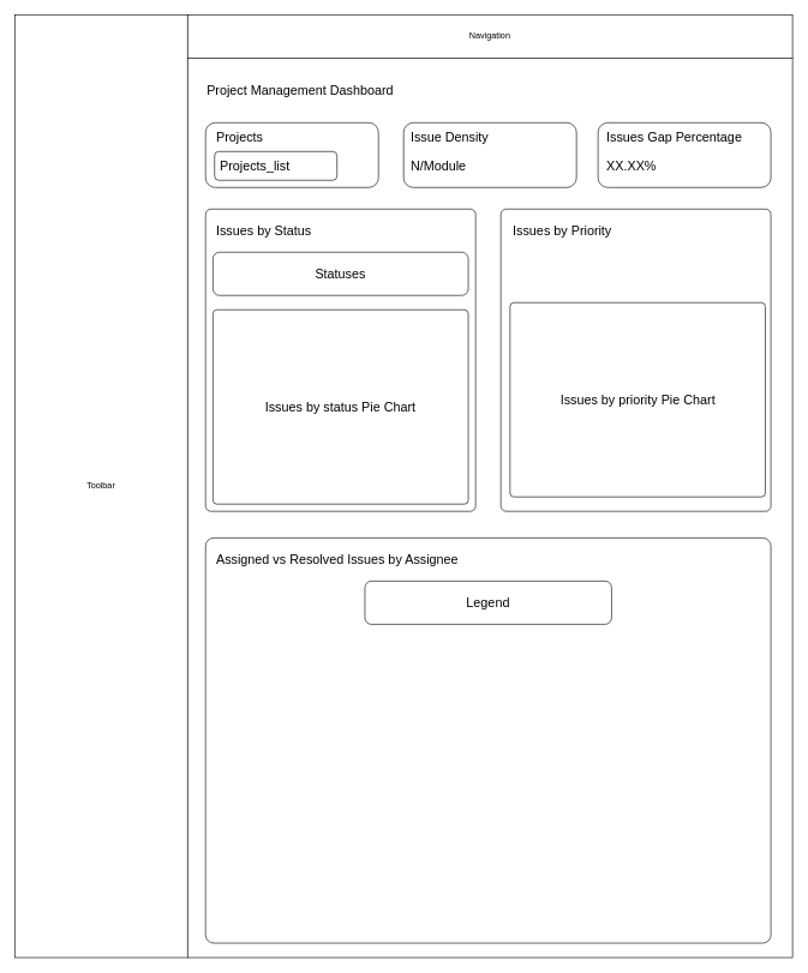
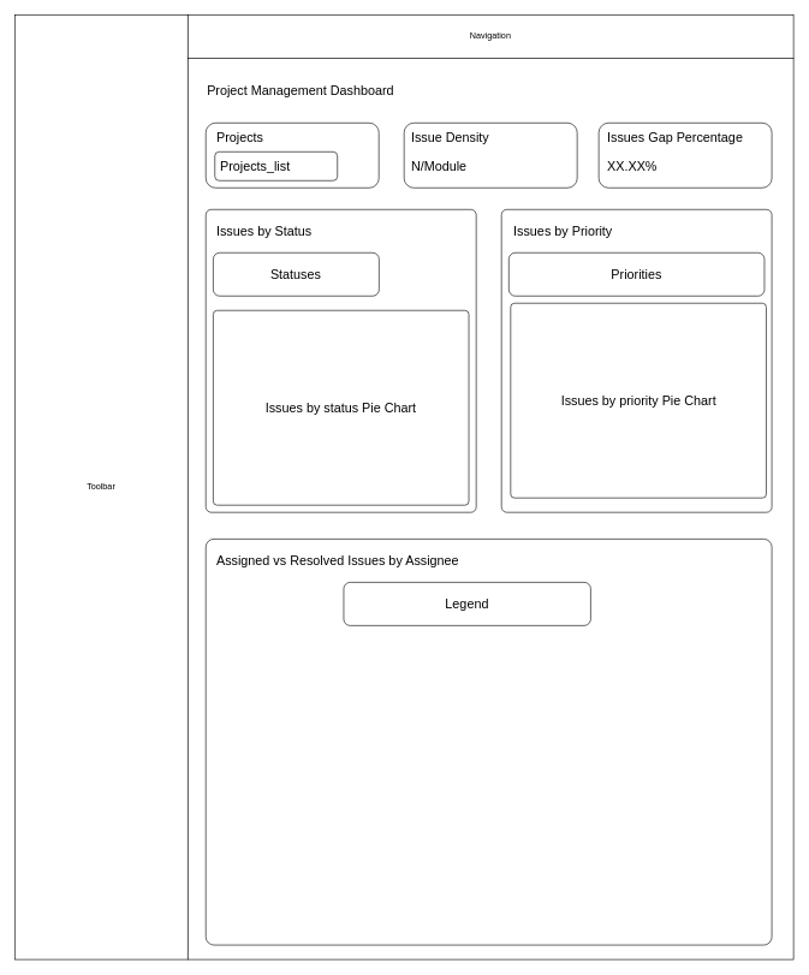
- <mxCell id="18" value="Statuses" style="rounded=1;whiteSpace=wrap;html=1;fontSize=18;fillStyle=hatch;fillColor=#FFFFFF;" vertex="1" parent="1"><mxGeometry x="295.25" y="350" width="354.5" height="60" as="geometry" /></mxCell>
+ <mxCell id="18" value="Statuses" style="rounded=1;whiteSpace=wrap;html=1;fontSize=18;fillStyle=hatch;fillColor=#FFFFFF;" vertex="1" parent="1"><mxGeometry x="295.25" y="350" width="230" height="60" as="geometry" /></mxCell>
+ <mxCell id="22" value="Priorities" style="rounded=1;whiteSpace=wrap;html=1;fontSize=18;fillStyle=hatch;fillColor=#FFFFFF;" vertex="1" parent="1"><mxGeometry x="705.25" y="350" width="354.5" height="60" as="geometry" /></mxCell>
- <mxCell id="26" value="Legend" style="rounded=1;whiteSpace=wrap;html=1;fontSize=18;fillStyle=hatch;fillColor=#FFFFFF;" vertex="1" parent="1"><mxGeometry x="506.25" y="807" width="342.5" height="60" as="geometry" /></mxCell>
+ <mxCell id="26" value="Legend" style="rounded=1;whiteSpace=wrap;html=1;fontSize=18;fillStyle=hatch;fillColor=#FFFFFF;" vertex="1" parent="1"><mxGeometry x="476.25" y="807" width="342.5" height="60" as="geometry" /></mxCell>
